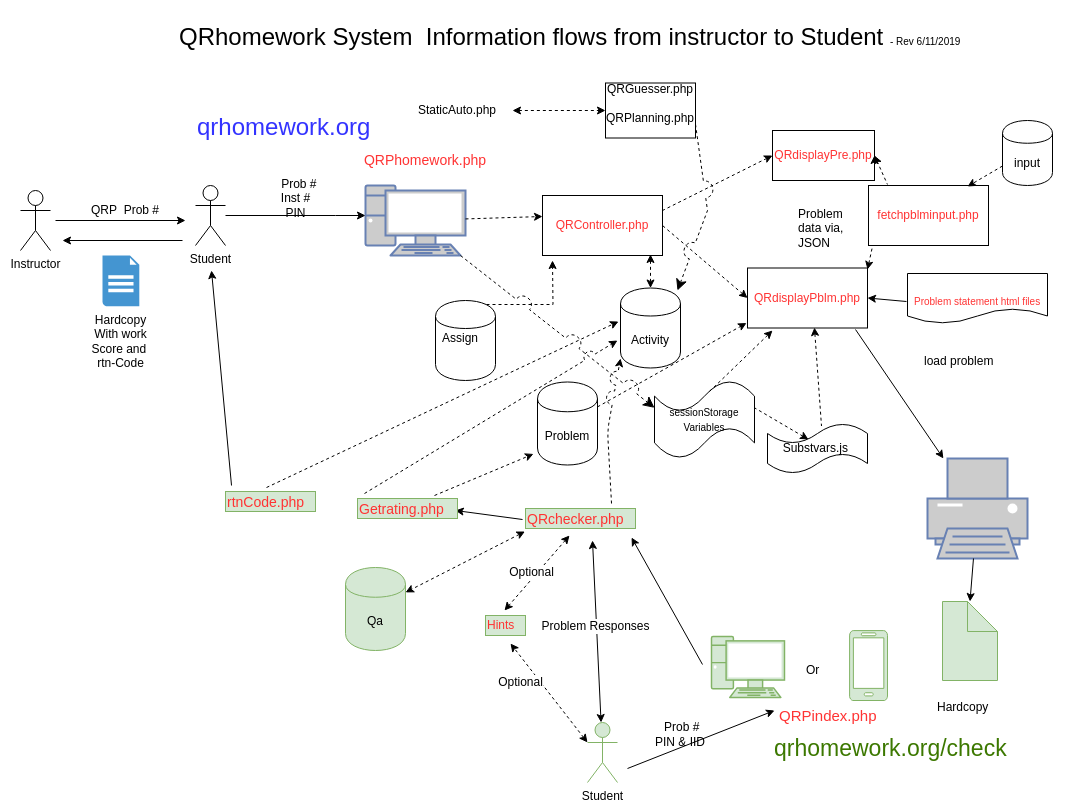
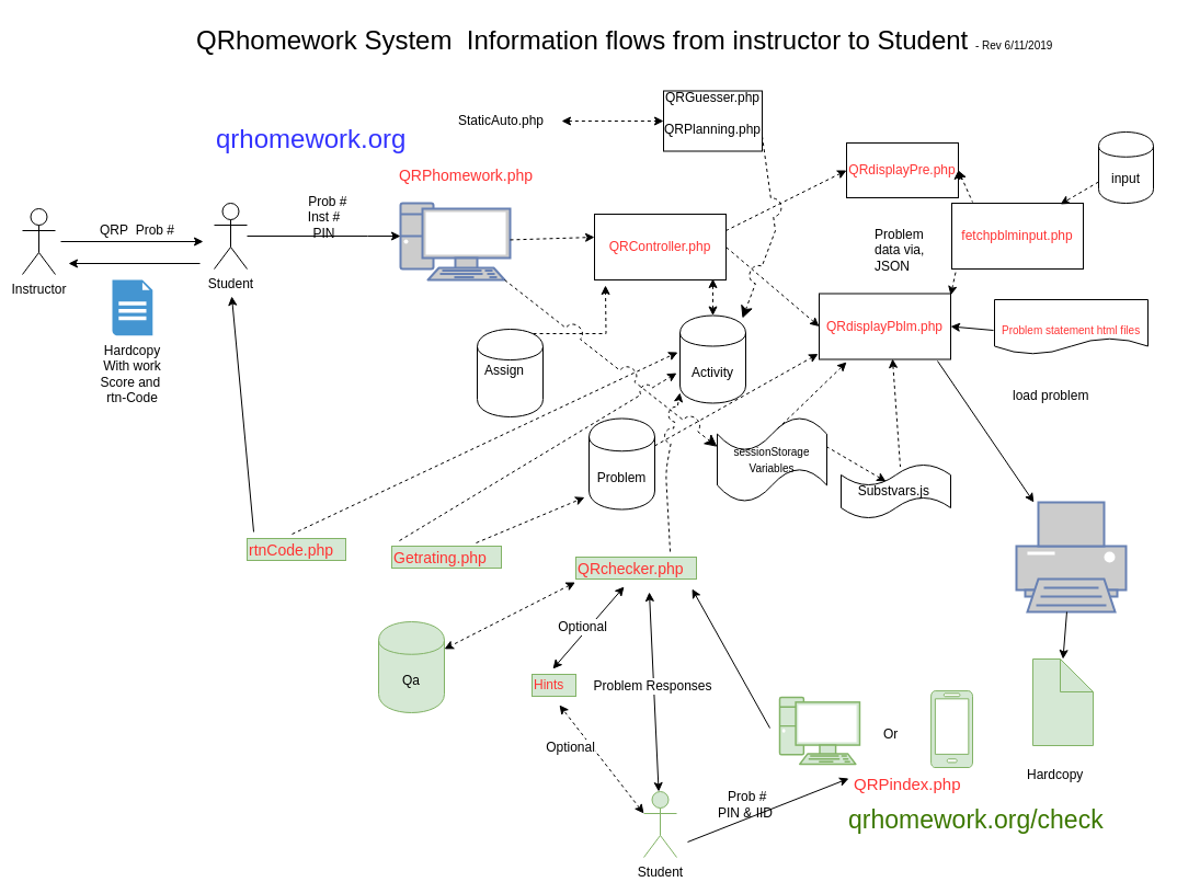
- <mxCell id="30" value="" style="endArrow=classic;html=1;exitX=-0.027;exitY=0.55;exitPerimeter=0;entryX=0.978;entryY=0.6;entryDx=0;entryDy=0;entryPerimeter=0;exitDx=0;exitDy=0;" parent="1" source="25" target="56" edge="1"><mxGeometry width="50" height="50" relative="1" as="geometry"><mxPoint x="402" y="690" as="sourcePoint" /><mxPoint x="252" y="550" as="targetPoint" /></mxGeometry></mxCell>
- <mxCell id="28" value="" style="endArrow=classic;startArrow=classic;html=1;exitX=0.4;exitY=1.35;exitPerimeter=0;dashed=1;entryX=0.475;entryY=-0.25;entryDx=0;entryDy=0;entryPerimeter=0;" parent="1" source="25" target="27" edge="1"><mxGeometry width="50" height="50" relative="1" as="geometry"><mxPoint x="2" y="910" as="sourcePoint" /><mxPoint x="466" y="840" as="targetPoint" /><Array as="points" /></mxGeometry></mxCell>
+ <mxCell id="28" value="" style="endArrow=classic;startArrow=classic;html=1;exitX=0.4;exitY=1.35;exitPerimeter=0;dashed=0;entryX=0.475;entryY=-0.25;entryDx=0;entryDy=0;entryPerimeter=0;" parent="1" source="25" target="27" edge="1"><mxGeometry width="50" height="50" relative="1" as="geometry"><mxPoint x="2" y="910" as="sourcePoint" /><mxPoint x="466" y="840" as="targetPoint" /><Array as="points" /></mxGeometry></mxCell>
